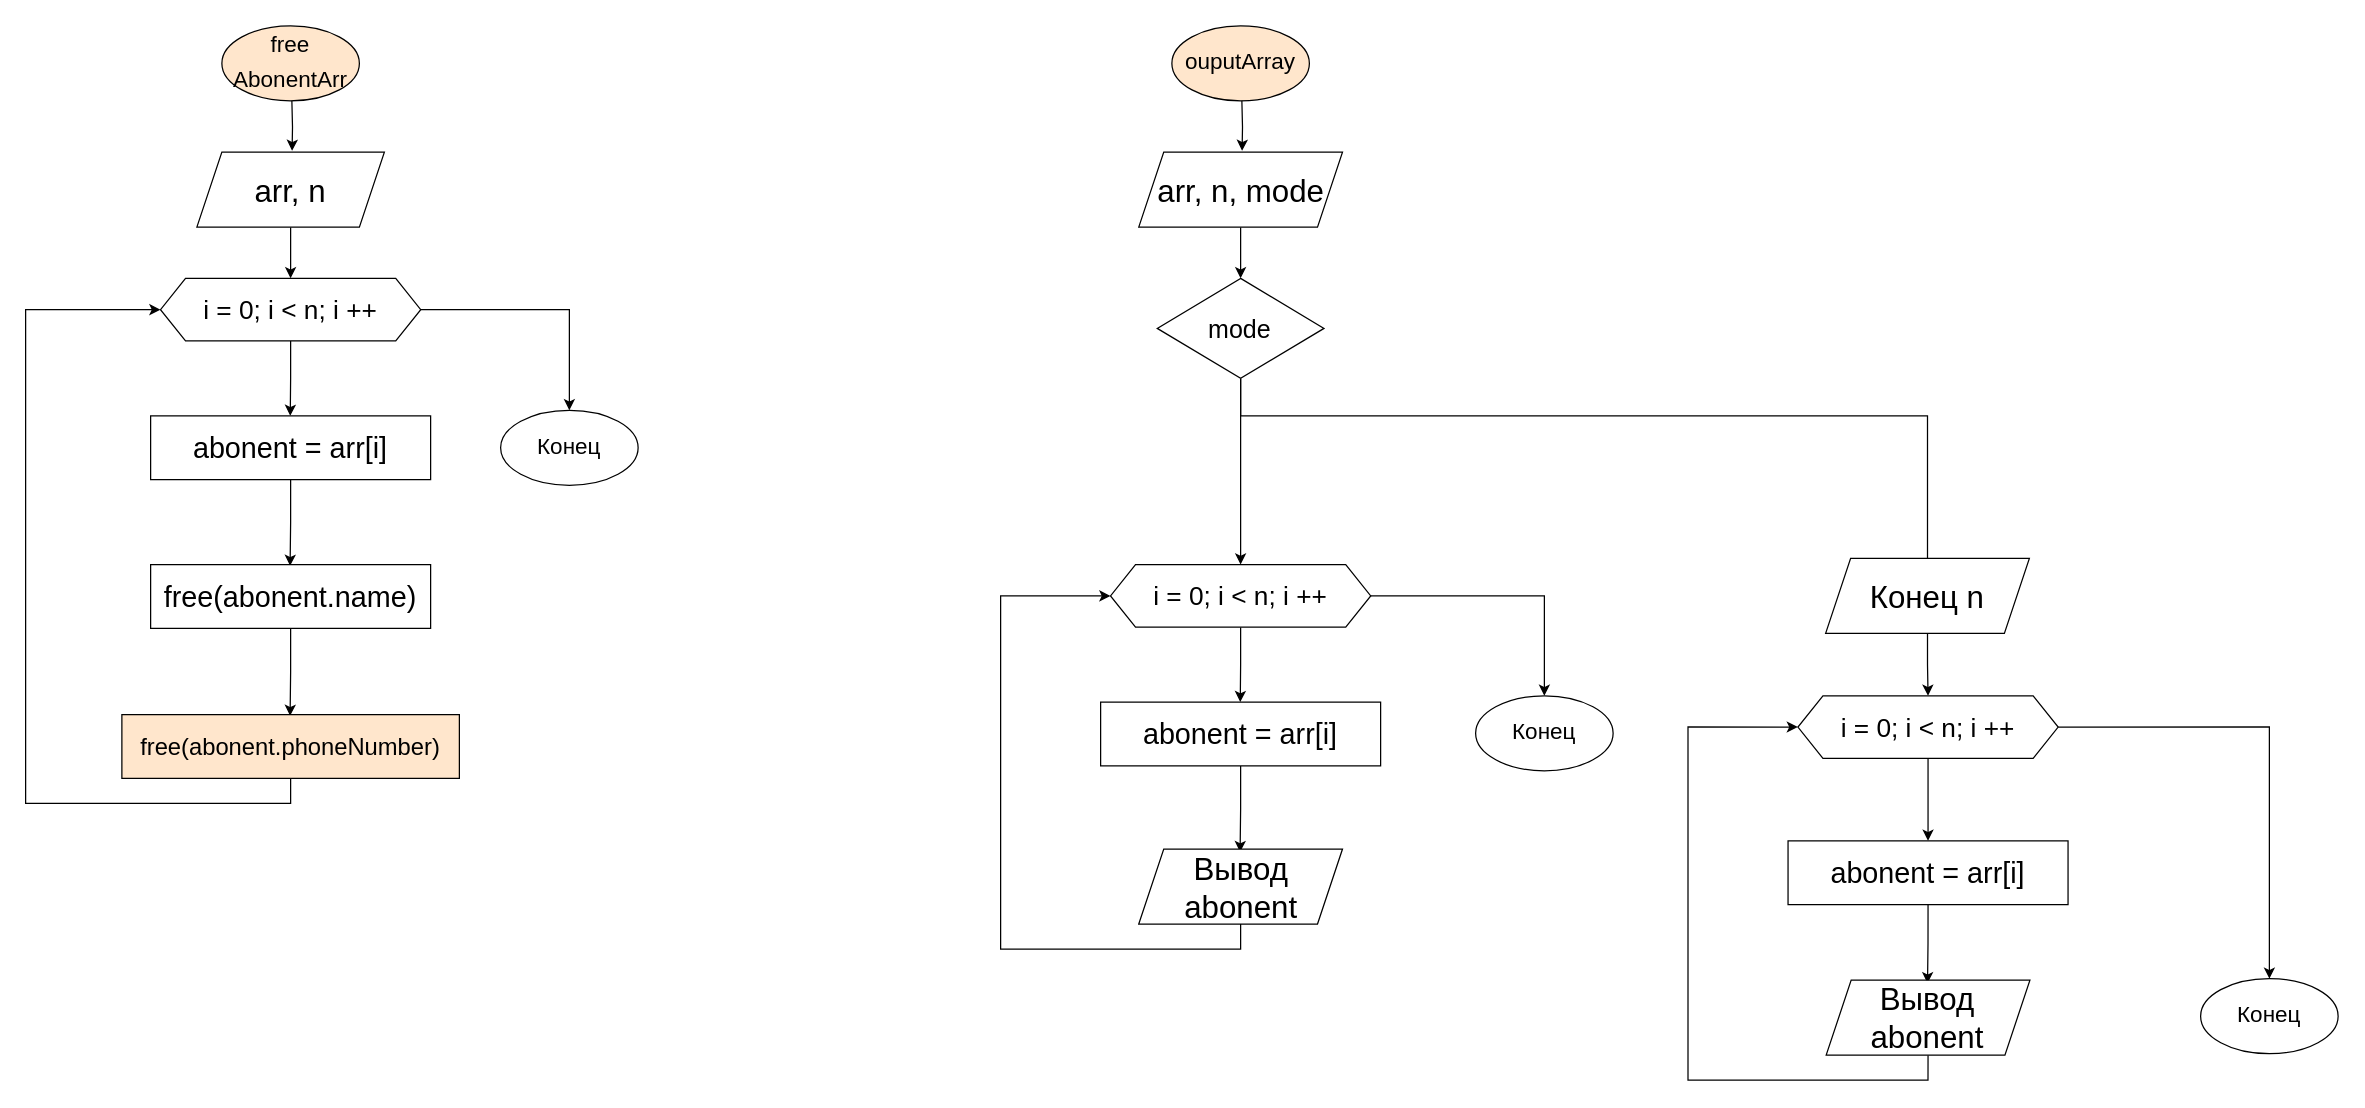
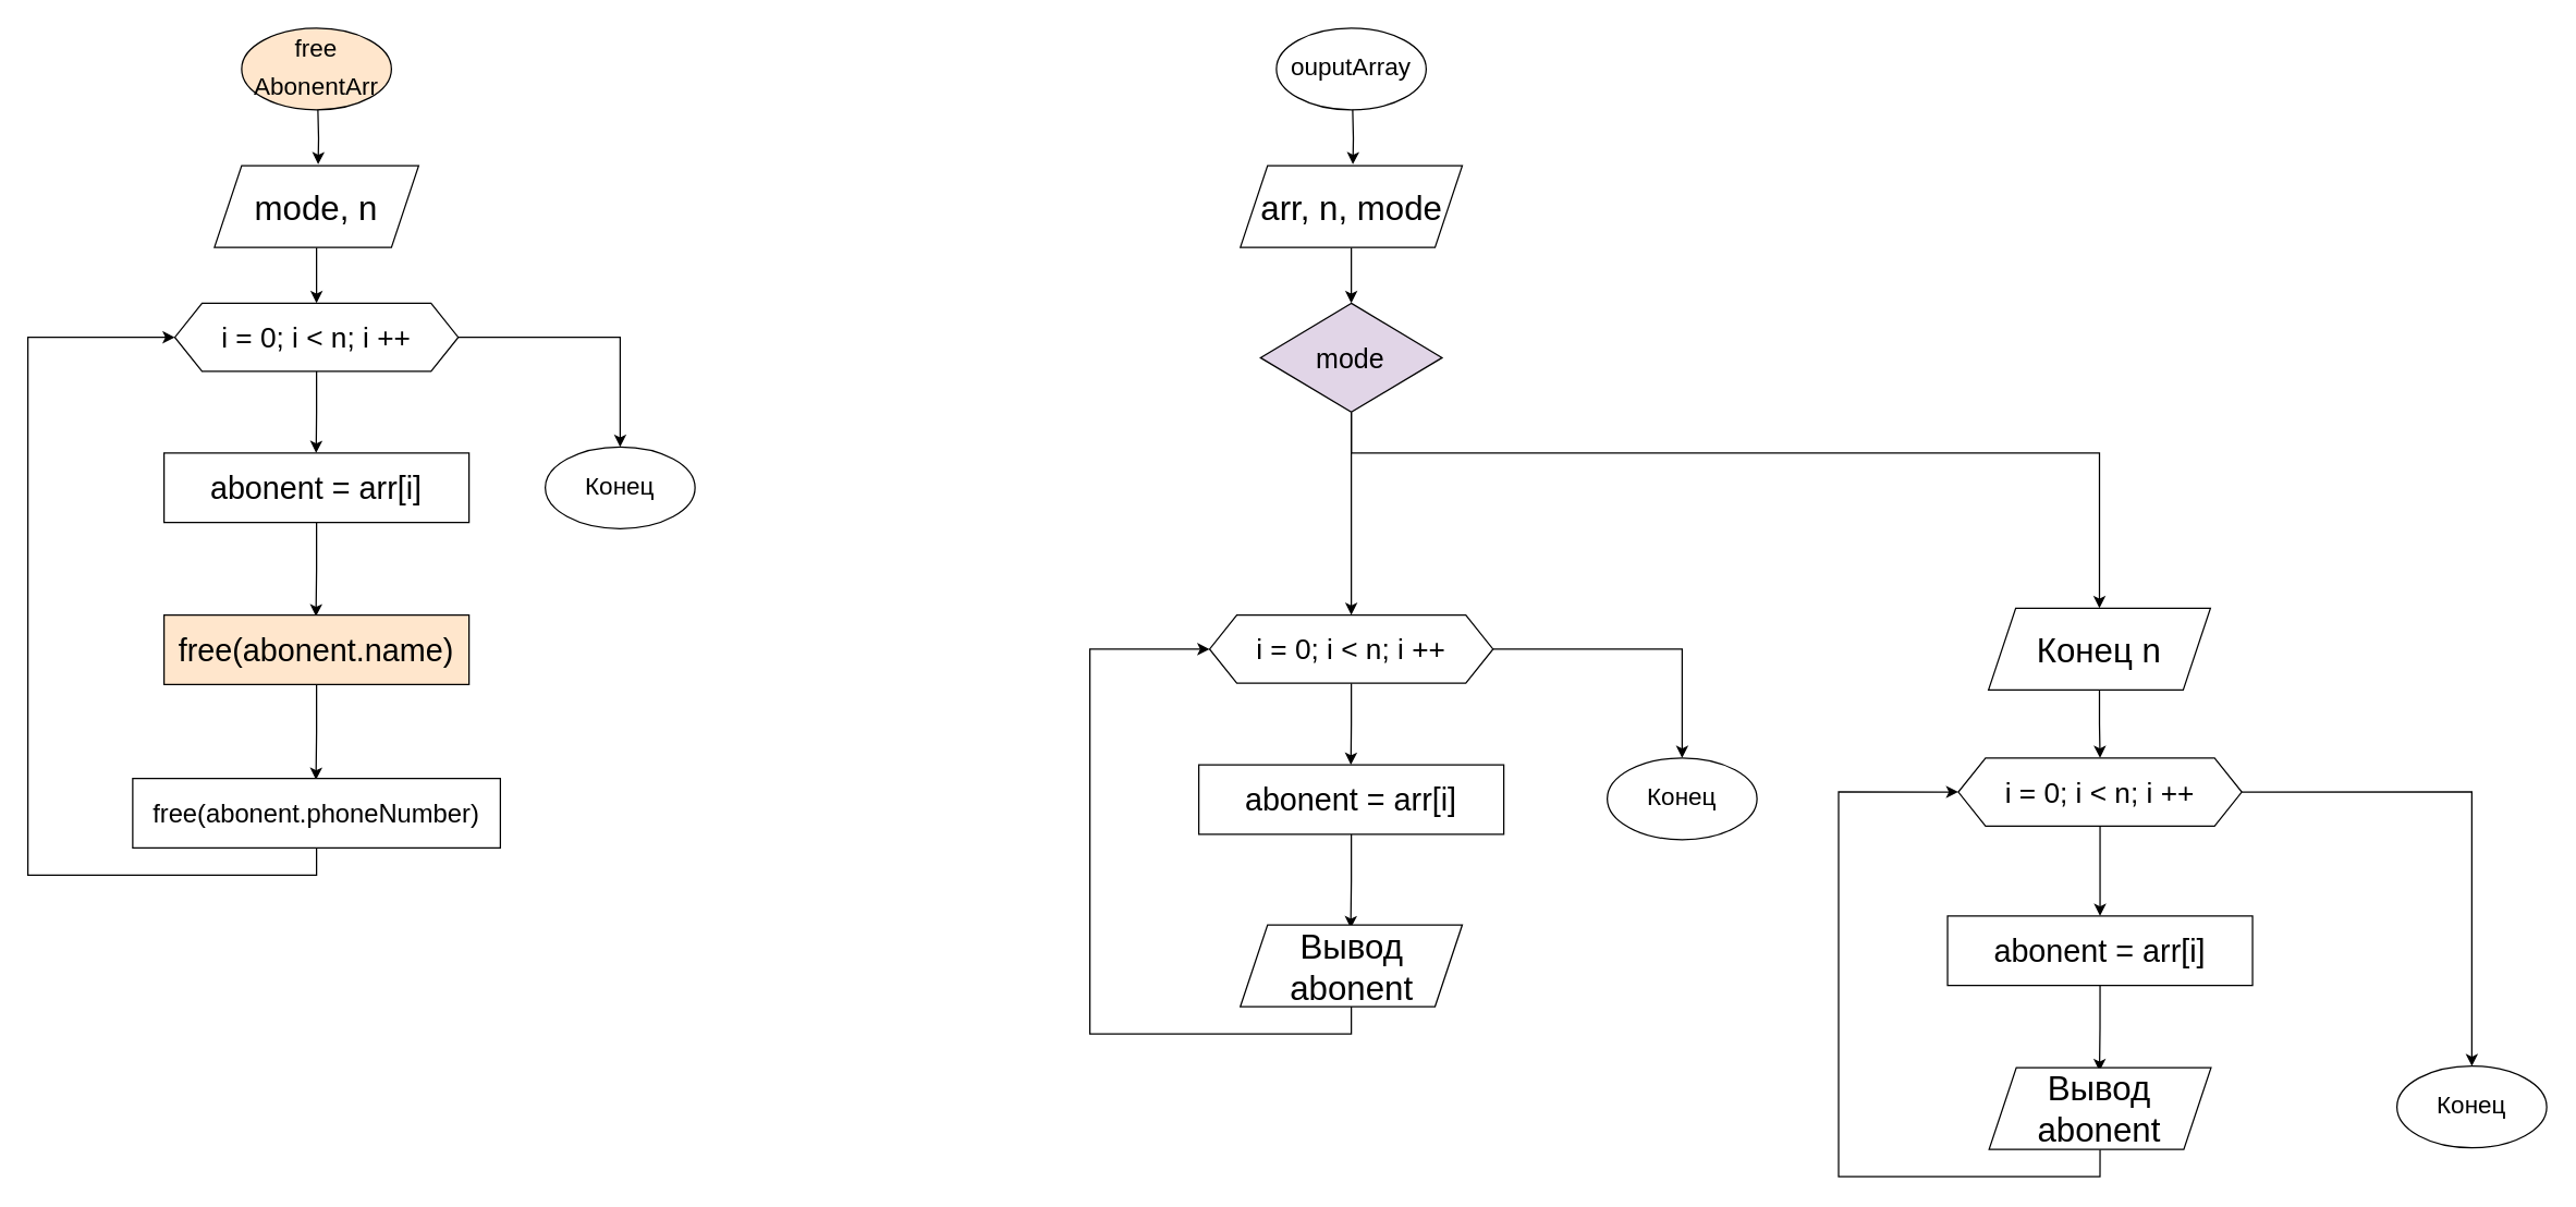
- <mxCell id="16" value="&lt;p style=&quot;line-height: 110%;&quot;&gt;&lt;span style=&quot;font-size: 18px;&quot;&gt;ouputArray&lt;/span&gt;&lt;/p&gt;" style="ellipse;whiteSpace=wrap;html=1;fillColor=#ffe6cc;" vertex="1" parent="1"><mxGeometry x="937" y="20" width="110" height="60" as="geometry" /></mxCell>
+ <mxCell id="16" value="&lt;p style=&quot;line-height: 110%;&quot;&gt;&lt;span style=&quot;font-size: 18px;&quot;&gt;ouputArray&lt;/span&gt;&lt;/p&gt;" style="ellipse;whiteSpace=wrap;html=1;" vertex="1" parent="1"><mxGeometry x="937" y="20" width="110" height="60" as="geometry" /></mxCell>
- <mxCell id="5" value="&lt;span style=&quot;font-size: 25px;&quot;&gt;arr, n&lt;br&gt;&lt;/span&gt;" style="shape=parallelogram;perimeter=parallelogramPerimeter;whiteSpace=wrap;html=1;fixedSize=1;" vertex="1" parent="1"><mxGeometry x="157" y="121" width="150" height="60" as="geometry" /></mxCell>
+ <mxCell id="5" value="&lt;span style=&quot;font-size: 25px;&quot;&gt;mode, n&lt;br&gt;&lt;/span&gt;" style="shape=parallelogram;perimeter=parallelogramPerimeter;whiteSpace=wrap;html=1;fixedSize=1;" vertex="1" parent="1"><mxGeometry x="157" y="121" width="150" height="60" as="geometry" /></mxCell>
- <mxCell id="22" value="&lt;span style=&quot;font-size: 20px;&quot;&gt;mode&lt;/span&gt;" style="rhombus;whiteSpace=wrap;html=1;" vertex="1" parent="1"><mxGeometry x="925.3" y="222" width="133.41" height="80" as="geometry" /></mxCell>
+ <mxCell id="22" value="&lt;span style=&quot;font-size: 20px;&quot;&gt;mode&lt;/span&gt;" style="rhombus;whiteSpace=wrap;html=1;fillColor=#e1d5e7;" vertex="1" parent="1"><mxGeometry x="925.3" y="222" width="133.41" height="80" as="geometry" /></mxCell>
- <mxCell id="21" style="edgeStyle=orthogonalEdgeStyle;rounded=0;orthogonalLoop=1;jettySize=auto;html=1;exitX=0.5;exitY=1;exitDx=0;exitDy=0;entryX=0.5;entryY=0;entryDx=0;entryDy=0;endArrow=none;" edge="1" parent="1" source="22" target="31"><mxGeometry relative="1" as="geometry"><mxPoint x="1540" y="362" as="targetPoint" /><Array as="points"><mxPoint x="992" y="332" /><mxPoint x="1541" y="332" /></Array></mxGeometry></mxCell>
+ <mxCell id="21" style="edgeStyle=orthogonalEdgeStyle;rounded=0;orthogonalLoop=1;jettySize=auto;html=1;exitX=0.5;exitY=1;exitDx=0;exitDy=0;entryX=0.5;entryY=0;entryDx=0;entryDy=0;" edge="1" parent="1" source="22" target="31"><mxGeometry relative="1" as="geometry"><mxPoint x="1540" y="362" as="targetPoint" /><Array as="points"><mxPoint x="992" y="332" /><mxPoint x="1541" y="332" /></Array></mxGeometry></mxCell>
- <mxCell id="12" value="&lt;span style=&quot;font-size: 23px;&quot;&gt;free(abonent.name)&lt;/span&gt;" style="rounded=0;whiteSpace=wrap;html=1;fontSize=20;" vertex="1" parent="1"><mxGeometry x="120" y="451" width="224" height="51" as="geometry" /></mxCell>
+ <mxCell id="12" value="&lt;span style=&quot;font-size: 23px;&quot;&gt;free(abonent.name)&lt;/span&gt;" style="rounded=0;whiteSpace=wrap;html=1;fontSize=20;fillColor=#ffe6cc;" vertex="1" parent="1"><mxGeometry x="120" y="451" width="224" height="51" as="geometry" /></mxCell>
- <mxCell id="14" value="&lt;font style=&quot;font-size: 19px;&quot;&gt;free(abonent.phoneNumber)&lt;/font&gt;" style="rounded=0;whiteSpace=wrap;html=1;fontSize=20;fillColor=#ffe6cc;" vertex="1" parent="1"><mxGeometry x="97" y="571" width="270" height="51" as="geometry" /></mxCell>
+ <mxCell id="14" value="&lt;font style=&quot;font-size: 19px;&quot;&gt;free(abonent.phoneNumber)&lt;/font&gt;" style="rounded=0;whiteSpace=wrap;html=1;fontSize=20;" vertex="1" parent="1"><mxGeometry x="97" y="571" width="270" height="51" as="geometry" /></mxCell>
